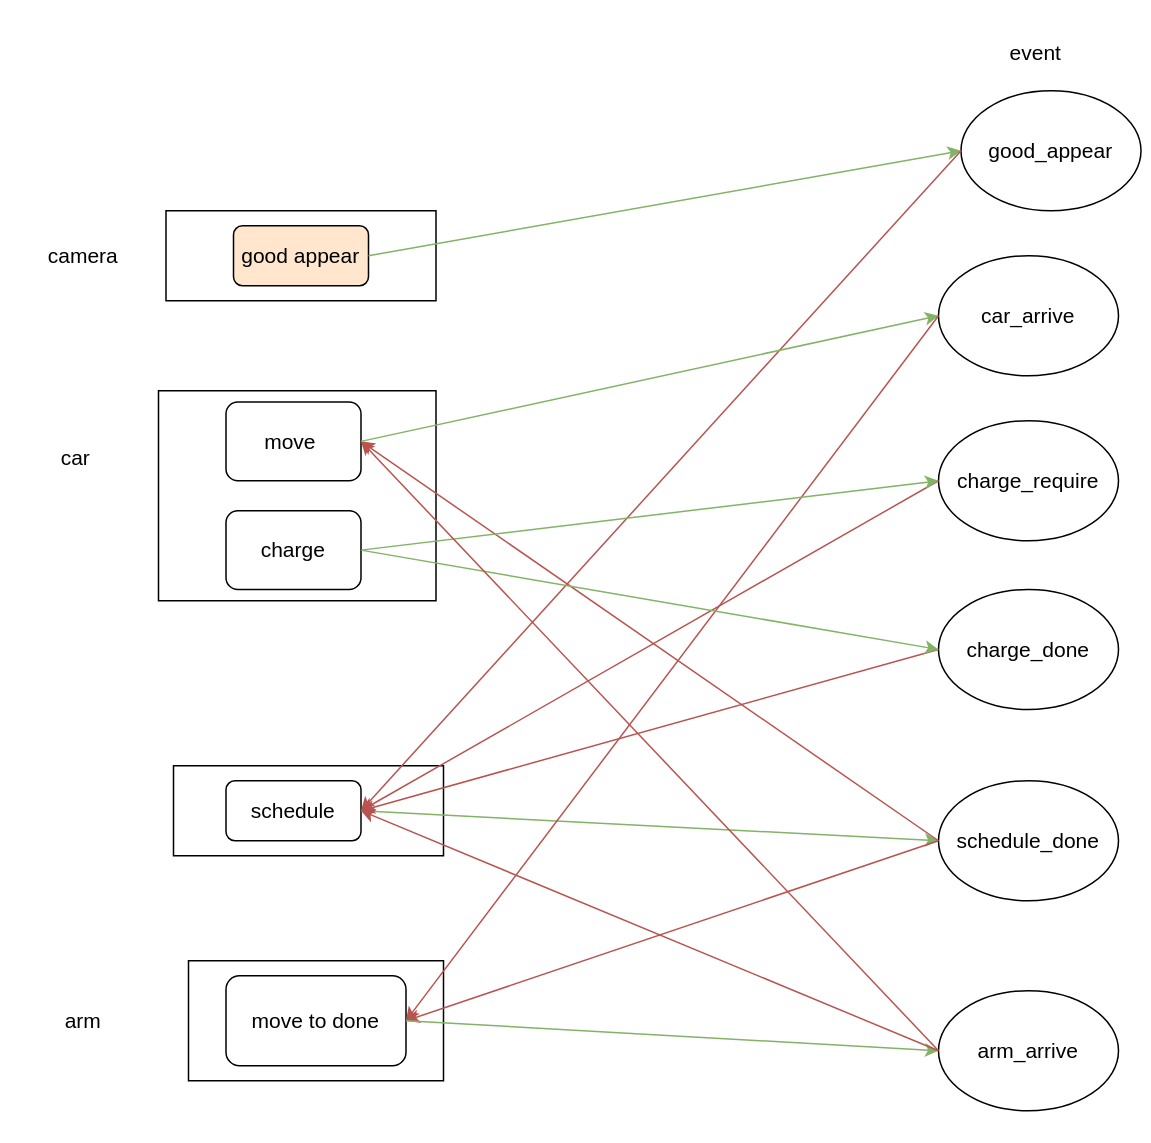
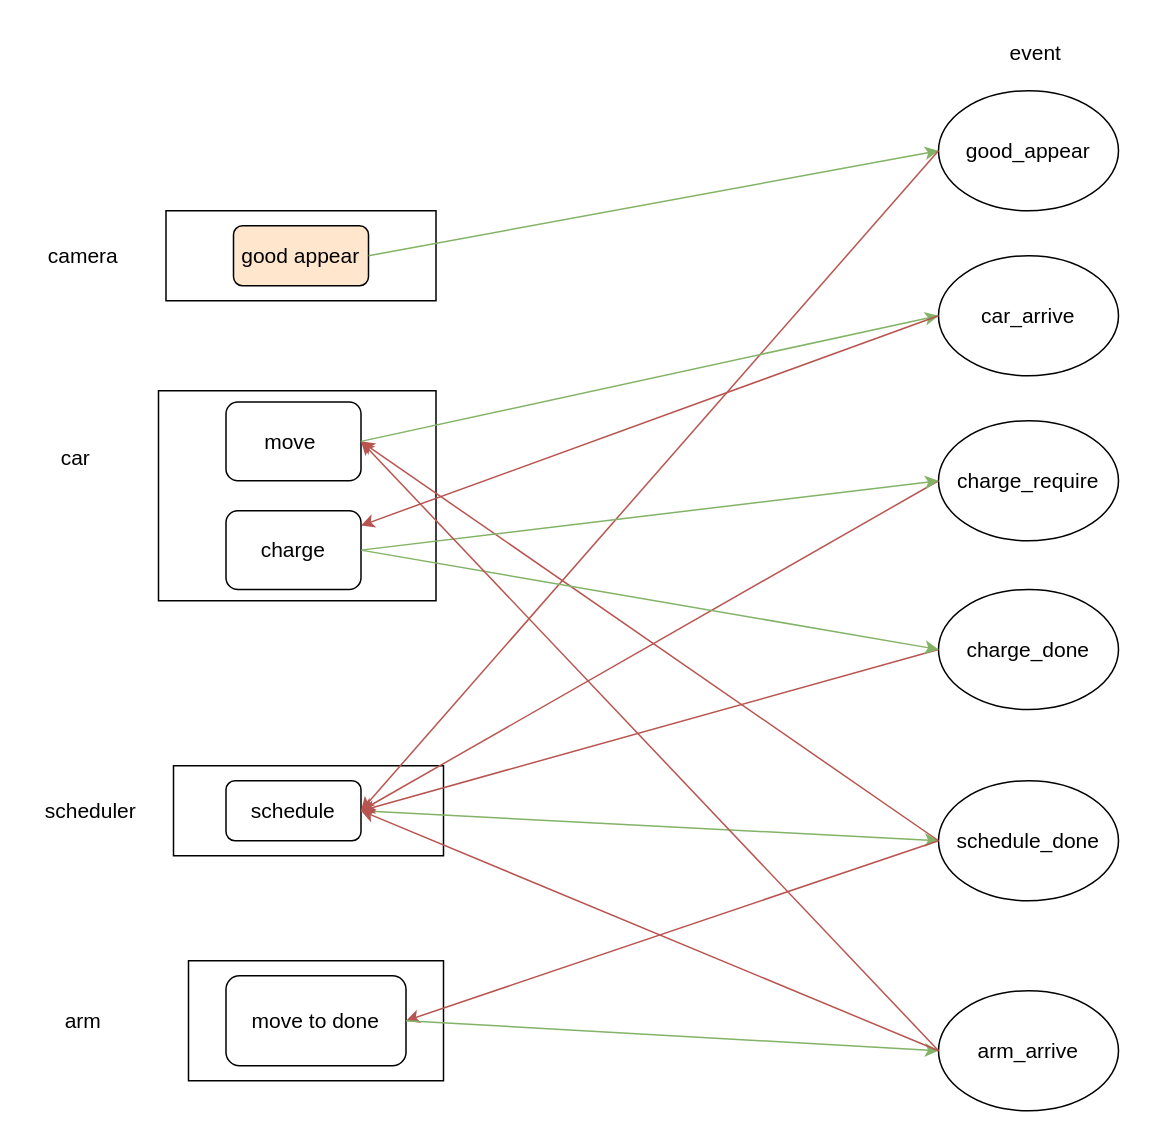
- <mxCell id="3" value="good_appear" style="ellipse;whiteSpace=wrap;html=1;fontSize=14;" vertex="1" parent="1"><mxGeometry x="640" y="60" width="120" height="80" as="geometry" /></mxCell>
+ <mxCell id="3" value="good_appear" style="ellipse;whiteSpace=wrap;html=1;fontSize=14;" vertex="1" parent="1"><mxGeometry x="625" y="60" width="120" height="80" as="geometry" /></mxCell>
+ <mxCell id="6" value="scheduler" style="text;html=1;strokeColor=none;fillColor=none;align=center;verticalAlign=middle;whiteSpace=wrap;rounded=0;fontSize=14;" vertex="1" parent="1"><mxGeometry x="30" y="525" width="60" height="30" as="geometry" /></mxCell>
- <mxCell id="26" value="" style="endArrow=classic;html=1;fontSize=14;exitX=0;exitY=0.5;exitDx=0;exitDy=0;entryX=1;entryY=0.5;entryDx=0;entryDy=0;fillColor=#f8cecc;strokeColor=#b85450;" edge="1" parent="1" source="4" target="25"><mxGeometry width="50" height="50" relative="1" as="geometry"><mxPoint x="275" y="370" as="sourcePoint" /><mxPoint x="325" y="320" as="targetPoint" /></mxGeometry></mxCell>
+ <mxCell id="26" value="" style="endArrow=classic;html=1;fontSize=14;exitX=0;exitY=0.5;exitDx=0;exitDy=0;fillColor=#f8cecc;strokeColor=#b85450;" edge="1" parent="1" source="4" target="30"><mxGeometry width="50" height="50" relative="1" as="geometry"><mxPoint x="275" y="370" as="sourcePoint" /><mxPoint x="325" y="320" as="targetPoint" /></mxGeometry></mxCell>
